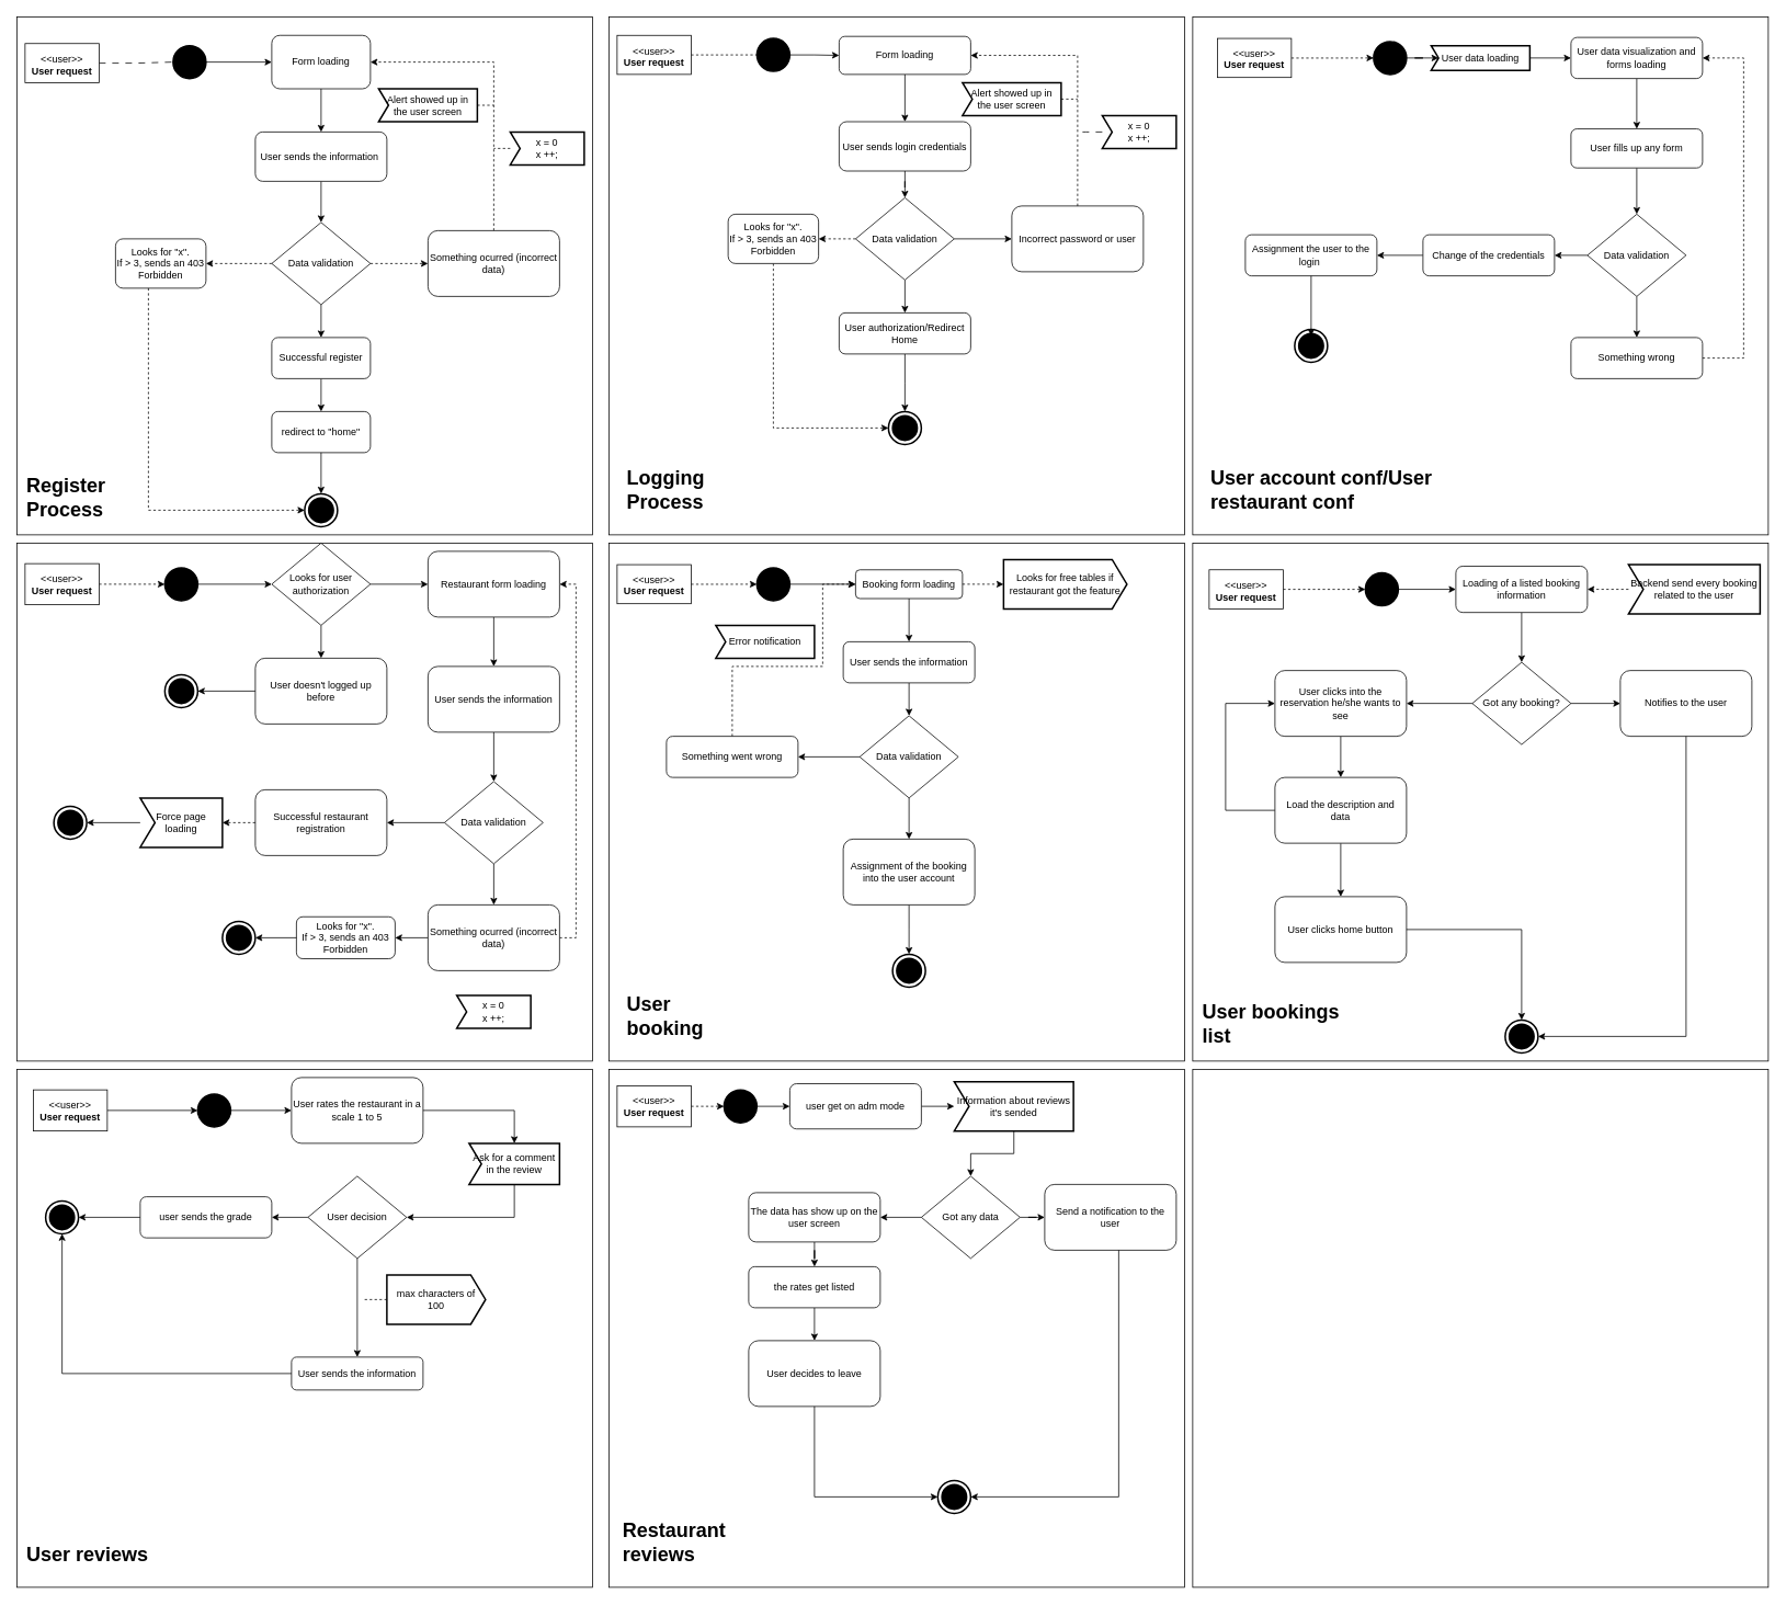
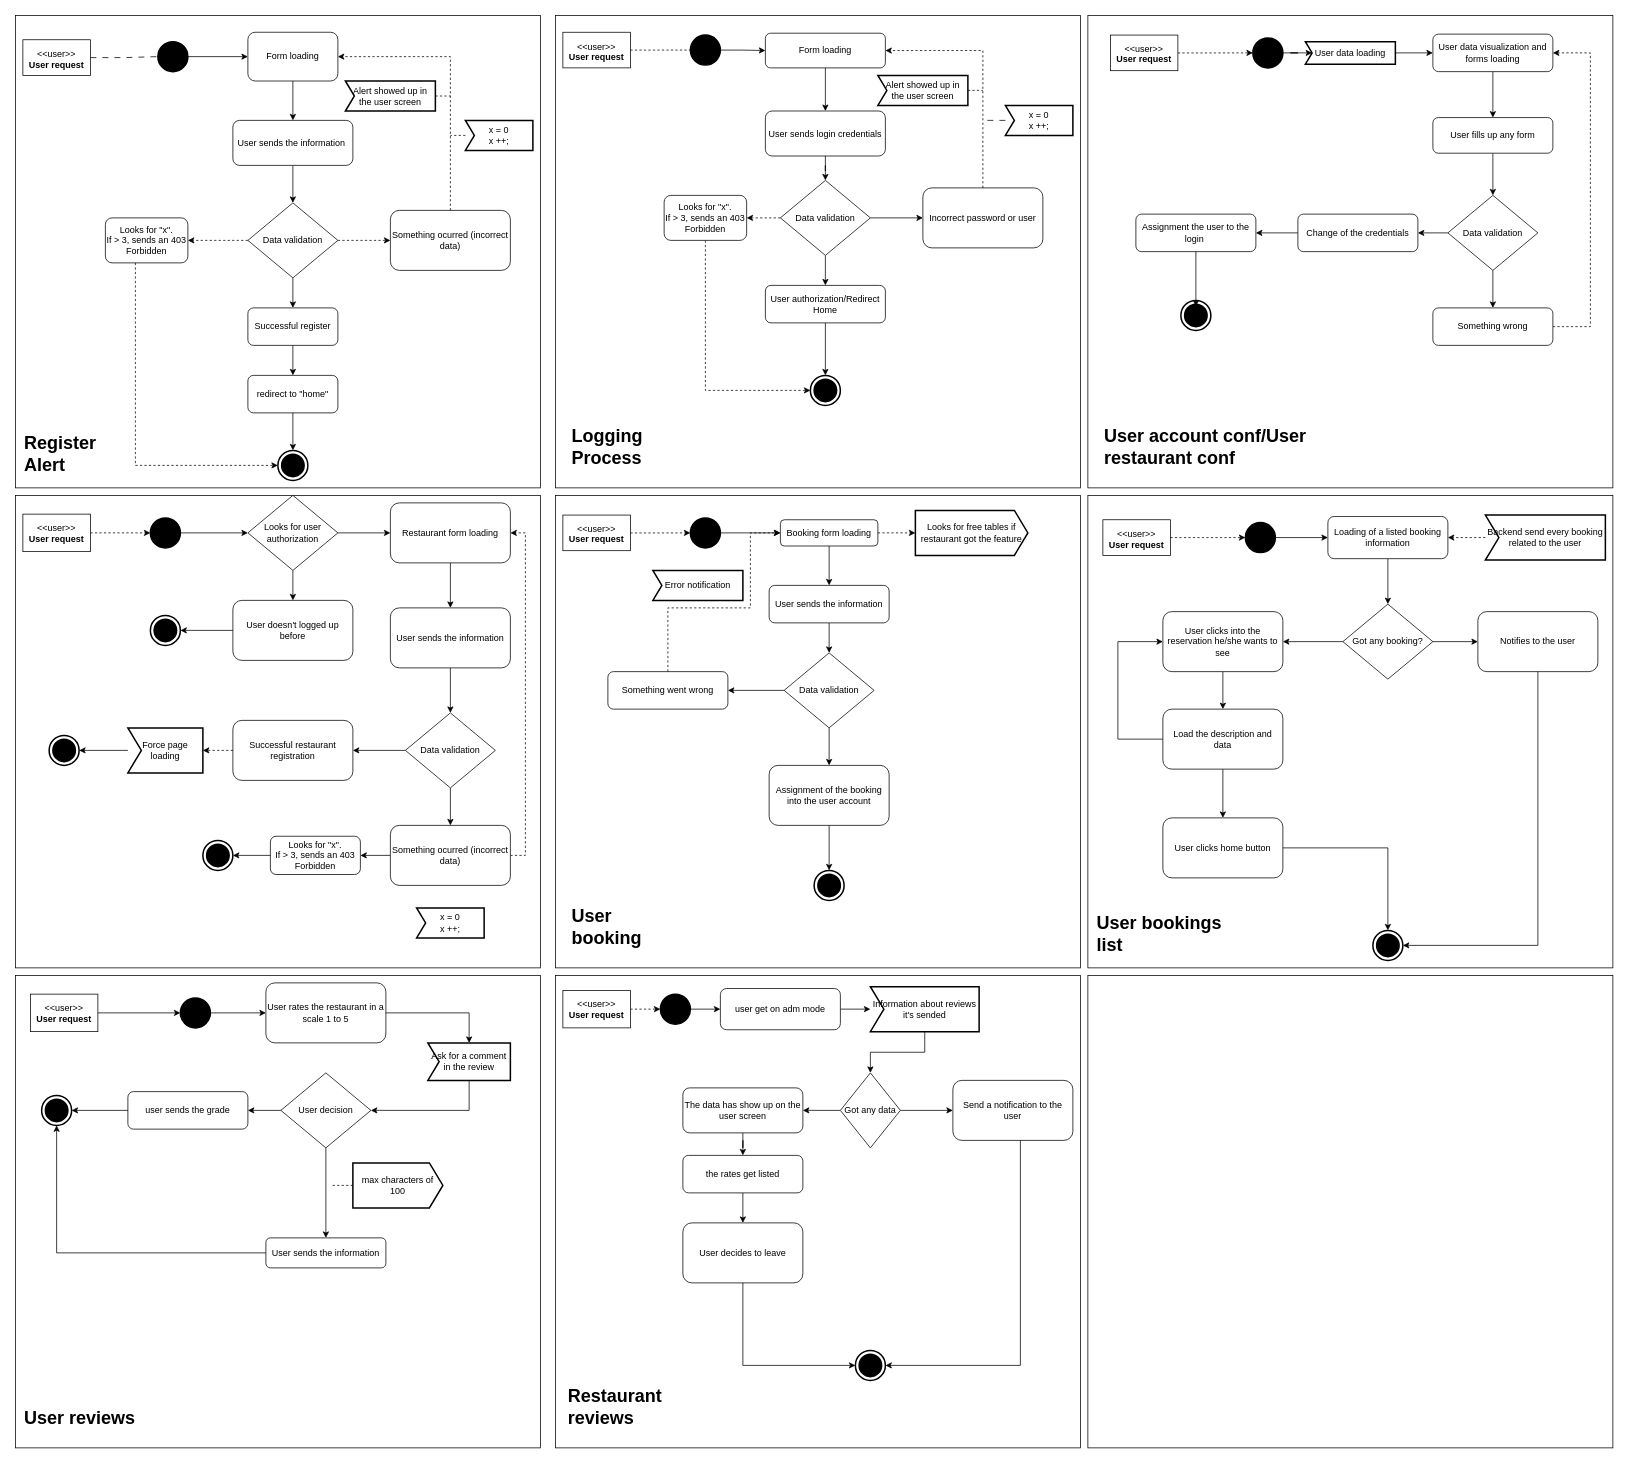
- <mxCell id="26" value="&lt;h1 style=&quot;margin-top: 0px;&quot;&gt;Register Process&lt;/h1&gt;" style="text;html=1;whiteSpace=wrap;overflow=hidden;rounded=0;" parent="1" vertex="1"><mxGeometry x="30" y="570" width="110" height="70" as="geometry" /></mxCell>
+ <mxCell id="26" value="&lt;h1 style=&quot;margin-top: 0px;&quot;&gt;Register Alert&lt;/h1&gt;" style="text;html=1;whiteSpace=wrap;overflow=hidden;rounded=0;" parent="1" vertex="1"><mxGeometry x="30" y="570" width="110" height="70" as="geometry" /></mxCell>
- <mxCell id="183" value="Got any data" style="shape=rhombus;perimeter=rhombusPerimeter;whiteSpace=wrap;html=1;align=center;" vertex="1" parent="1"><mxGeometry x="1120" y="1430" width="120" height="100" as="geometry" /></mxCell>
+ <mxCell id="183" value="Got any data" style="shape=rhombus;perimeter=rhombusPerimeter;whiteSpace=wrap;html=1;align=center;" vertex="1" parent="1"><mxGeometry x="1120" y="1430" width="80" height="100" as="geometry" /></mxCell>
